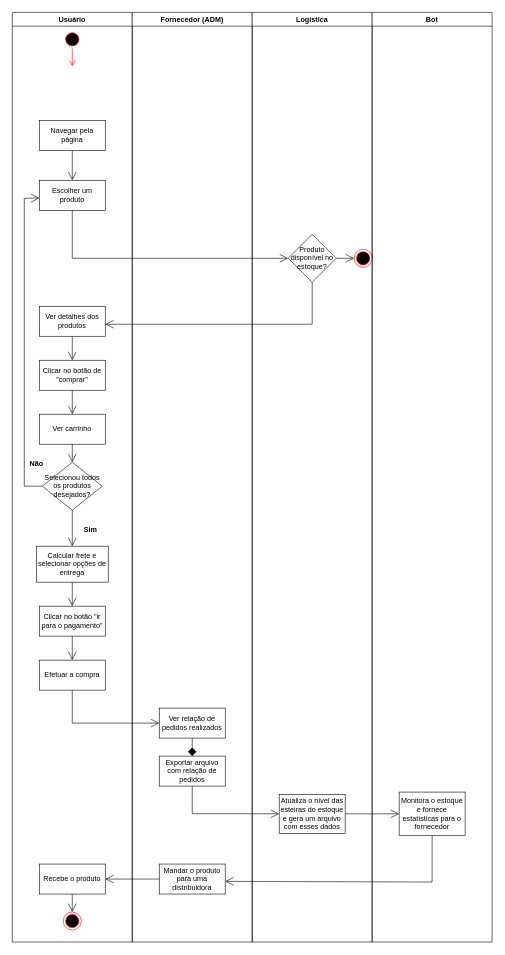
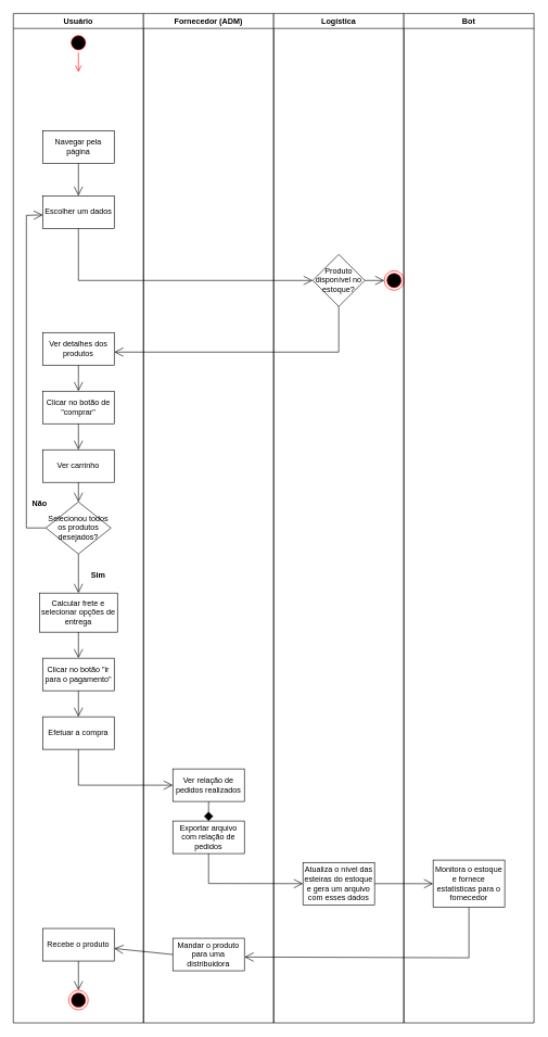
- <mxCell id="6" value="Escolher um produto" style="html=1;whiteSpace=wrap;" parent="2" vertex="1"><mxGeometry x="45" y="280" width="110" height="50" as="geometry" /></mxCell>
+ <mxCell id="6" value="Escolher um dados" style="html=1;whiteSpace=wrap;" parent="2" vertex="1"><mxGeometry x="45" y="280" width="110" height="50" as="geometry" /></mxCell>
- <mxCell id="30" value="Recebe o produto" style="html=1;whiteSpace=wrap;" vertex="1" parent="2"><mxGeometry x="45" y="1420" width="110" height="50" as="geometry" /></mxCell>
+ <mxCell id="30" value="Recebe o produto" style="html=1;whiteSpace=wrap;" vertex="1" parent="2"><mxGeometry x="45" y="1405" width="110" height="50" as="geometry" /></mxCell>
